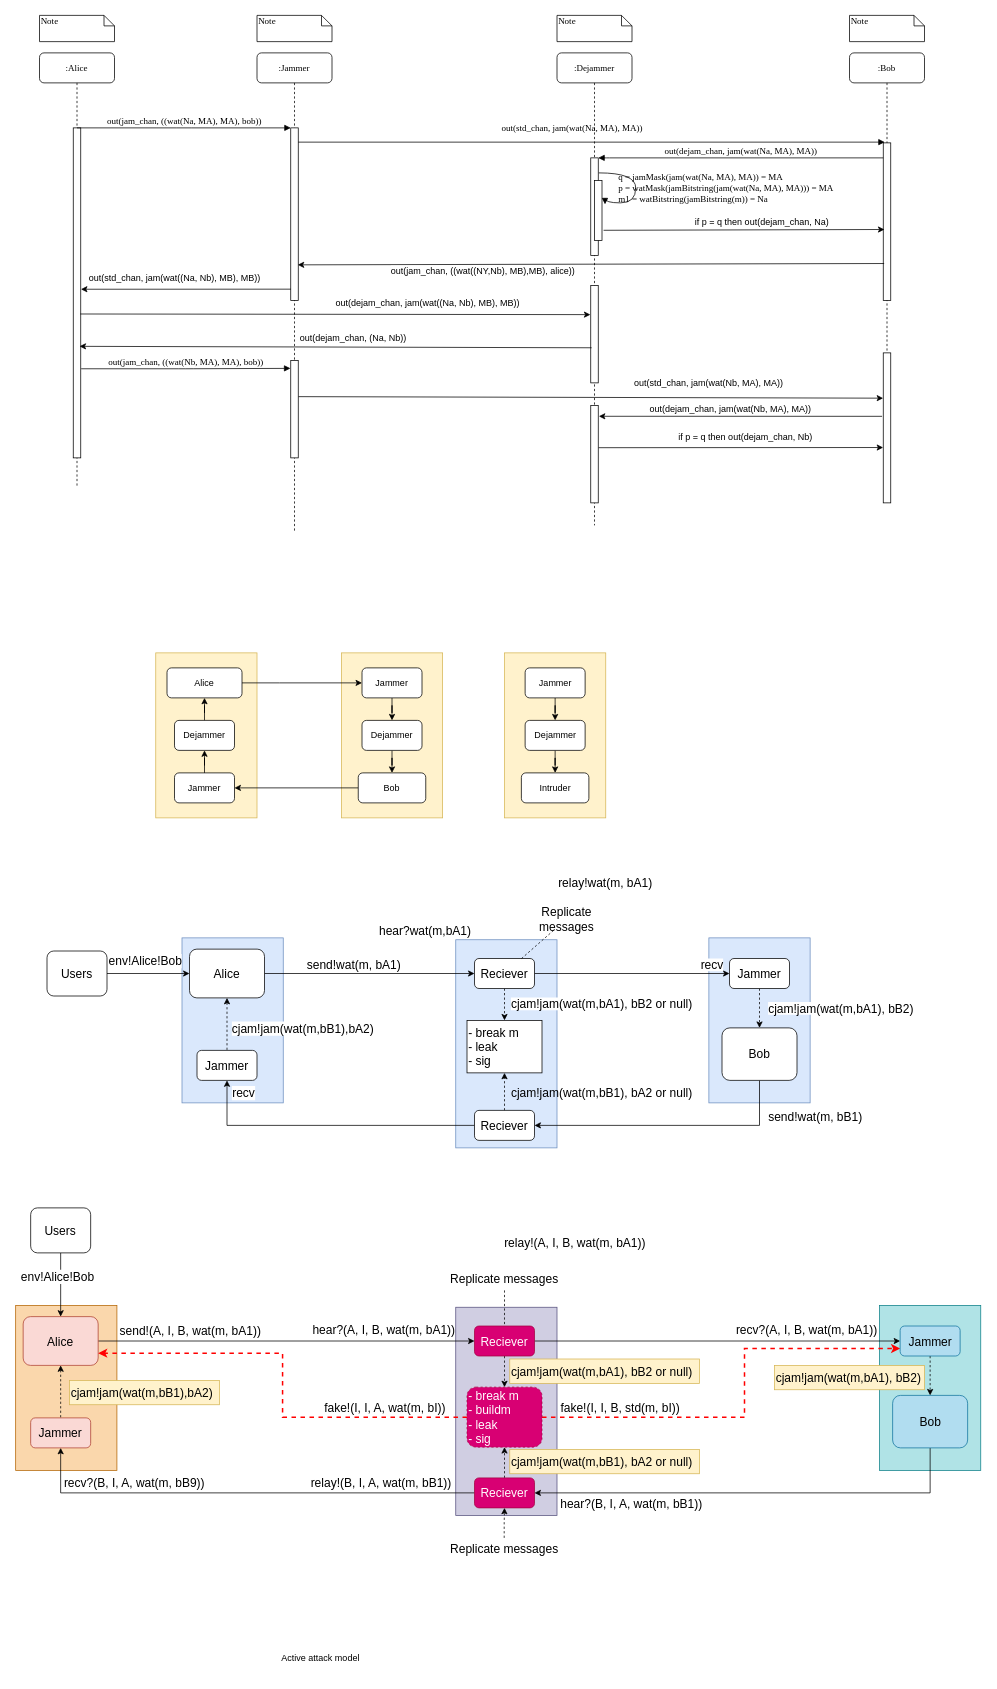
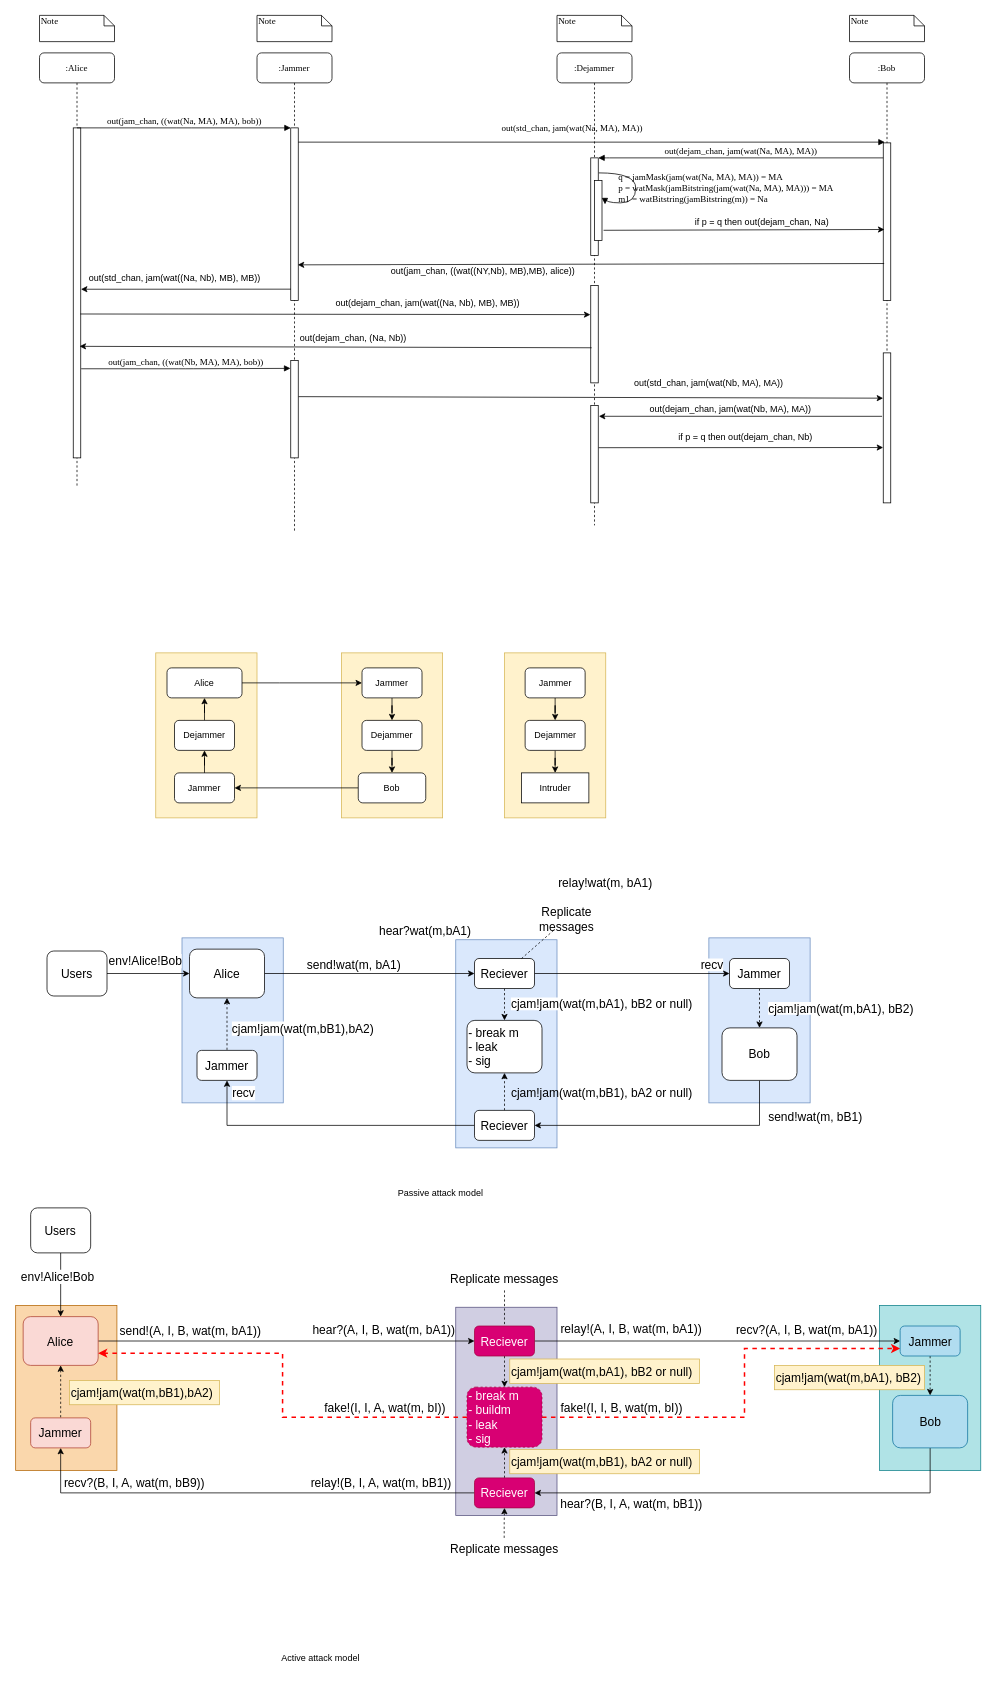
- <mxCell id="59" value="Intruder" style="rounded=1;whiteSpace=wrap;html=1;" parent="1" vertex="1"><mxGeometry x="694.5" y="1030" width="90" height="40" as="geometry" /></mxCell>
+ <mxCell id="59" value="Intruder" style="whiteSpace=wrap;html=1;rounded=0;" parent="1" vertex="1"><mxGeometry x="694.5" y="1030" width="90" height="40" as="geometry" /></mxCell>
- <mxCell id="75" value="- break m&lt;br&gt;- leak&lt;br&gt;- sig" style="whiteSpace=wrap;html=1;fontSize=16;align=left;rounded=0;" parent="1" vertex="1"><mxGeometry x="622" y="1360" width="100" height="70" as="geometry" /></mxCell>
+ <mxCell id="75" value="- break m&lt;br&gt;- leak&lt;br&gt;- sig" style="rounded=1;whiteSpace=wrap;html=1;fontSize=16;align=left;" parent="1" vertex="1"><mxGeometry x="622" y="1360" width="100" height="70" as="geometry" /></mxCell>
+ <mxCell id="95" value="Passive attack model" style="text;html=1;strokeColor=none;fillColor=none;align=center;verticalAlign=middle;whiteSpace=wrap;rounded=0;" parent="1" vertex="1"><mxGeometry x="502" y="1570" width="170" height="40" as="geometry" /></mxCell>
- <mxCell id="119" value="&lt;div style=&quot;text-align: center;&quot;&gt;&lt;span style=&quot;font-size: 16px; background-color: rgb(255, 255, 255);&quot;&gt;relay!(A, I, B, wat(m, bA1))&lt;/span&gt;&lt;/div&gt;" style="text;whiteSpace=wrap;html=1;" parent="1" vertex="1"><mxGeometry x="670" y="1640" width="200" height="30" as="geometry" /></mxCell>
+ <mxCell id="119" value="&lt;div style=&quot;text-align: center;&quot;&gt;&lt;span style=&quot;font-size: 16px; background-color: rgb(255, 255, 255);&quot;&gt;relay!(A, I, B, wat(m, bA1))&lt;/span&gt;&lt;/div&gt;" style="text;whiteSpace=wrap;html=1;" parent="1" vertex="1"><mxGeometry x="745" y="1755" width="200" height="30" as="geometry" /></mxCell>
- <mxCell id="129" value="&lt;div style=&quot;text-align: center;&quot;&gt;&lt;span style=&quot;font-size: 16px; background-color: rgb(255, 255, 255);&quot;&gt;fake!(I, I, B, std(m, bI))&lt;/span&gt;&lt;/div&gt;" style="text;whiteSpace=wrap;html=1;" parent="1" vertex="1"><mxGeometry x="745" y="1860" width="177" height="30" as="geometry" /></mxCell>
+ <mxCell id="129" value="&lt;div style=&quot;text-align: center;&quot;&gt;&lt;span style=&quot;font-size: 16px; background-color: rgb(255, 255, 255);&quot;&gt;fake!(I, I, B, wat(m, bI))&lt;/span&gt;&lt;/div&gt;" style="text;whiteSpace=wrap;html=1;" parent="1" vertex="1"><mxGeometry x="745" y="1860" width="177" height="30" as="geometry" /></mxCell>
